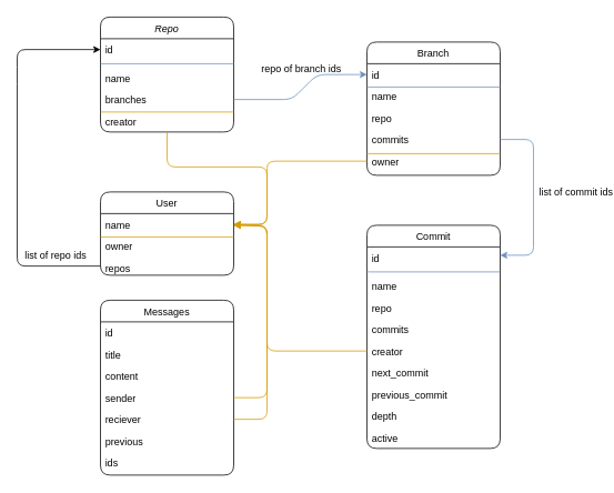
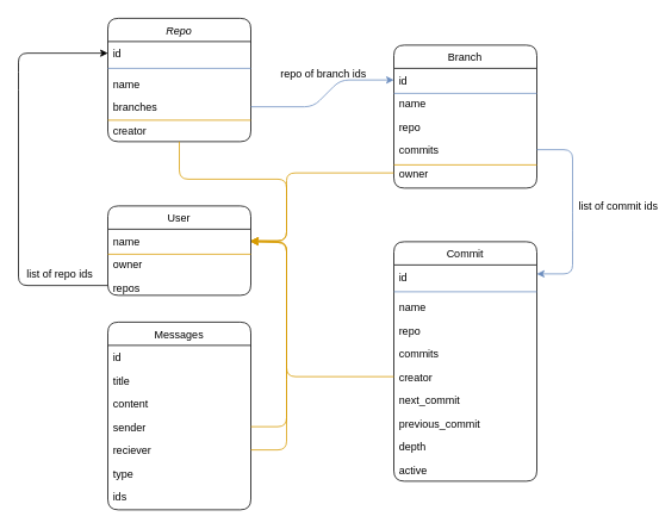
- <mxCell id="48" value="previous" style="text;align=left;verticalAlign=top;spacingLeft=4;spacingRight=4;overflow=hidden;rotatable=0;points=[[0,0.5],[1,0.5]];portConstraint=eastwest;rounded=0;shadow=0;html=0;" vertex="1" parent="42"><mxGeometry y="156" width="160" height="26" as="geometry" /></mxCell>
+ <mxCell id="48" value="type" style="text;align=left;verticalAlign=top;spacingLeft=4;spacingRight=4;overflow=hidden;rotatable=0;points=[[0,0.5],[1,0.5]];portConstraint=eastwest;rounded=0;shadow=0;html=0;" vertex="1" parent="42"><mxGeometry y="156" width="160" height="26" as="geometry" /></mxCell>
